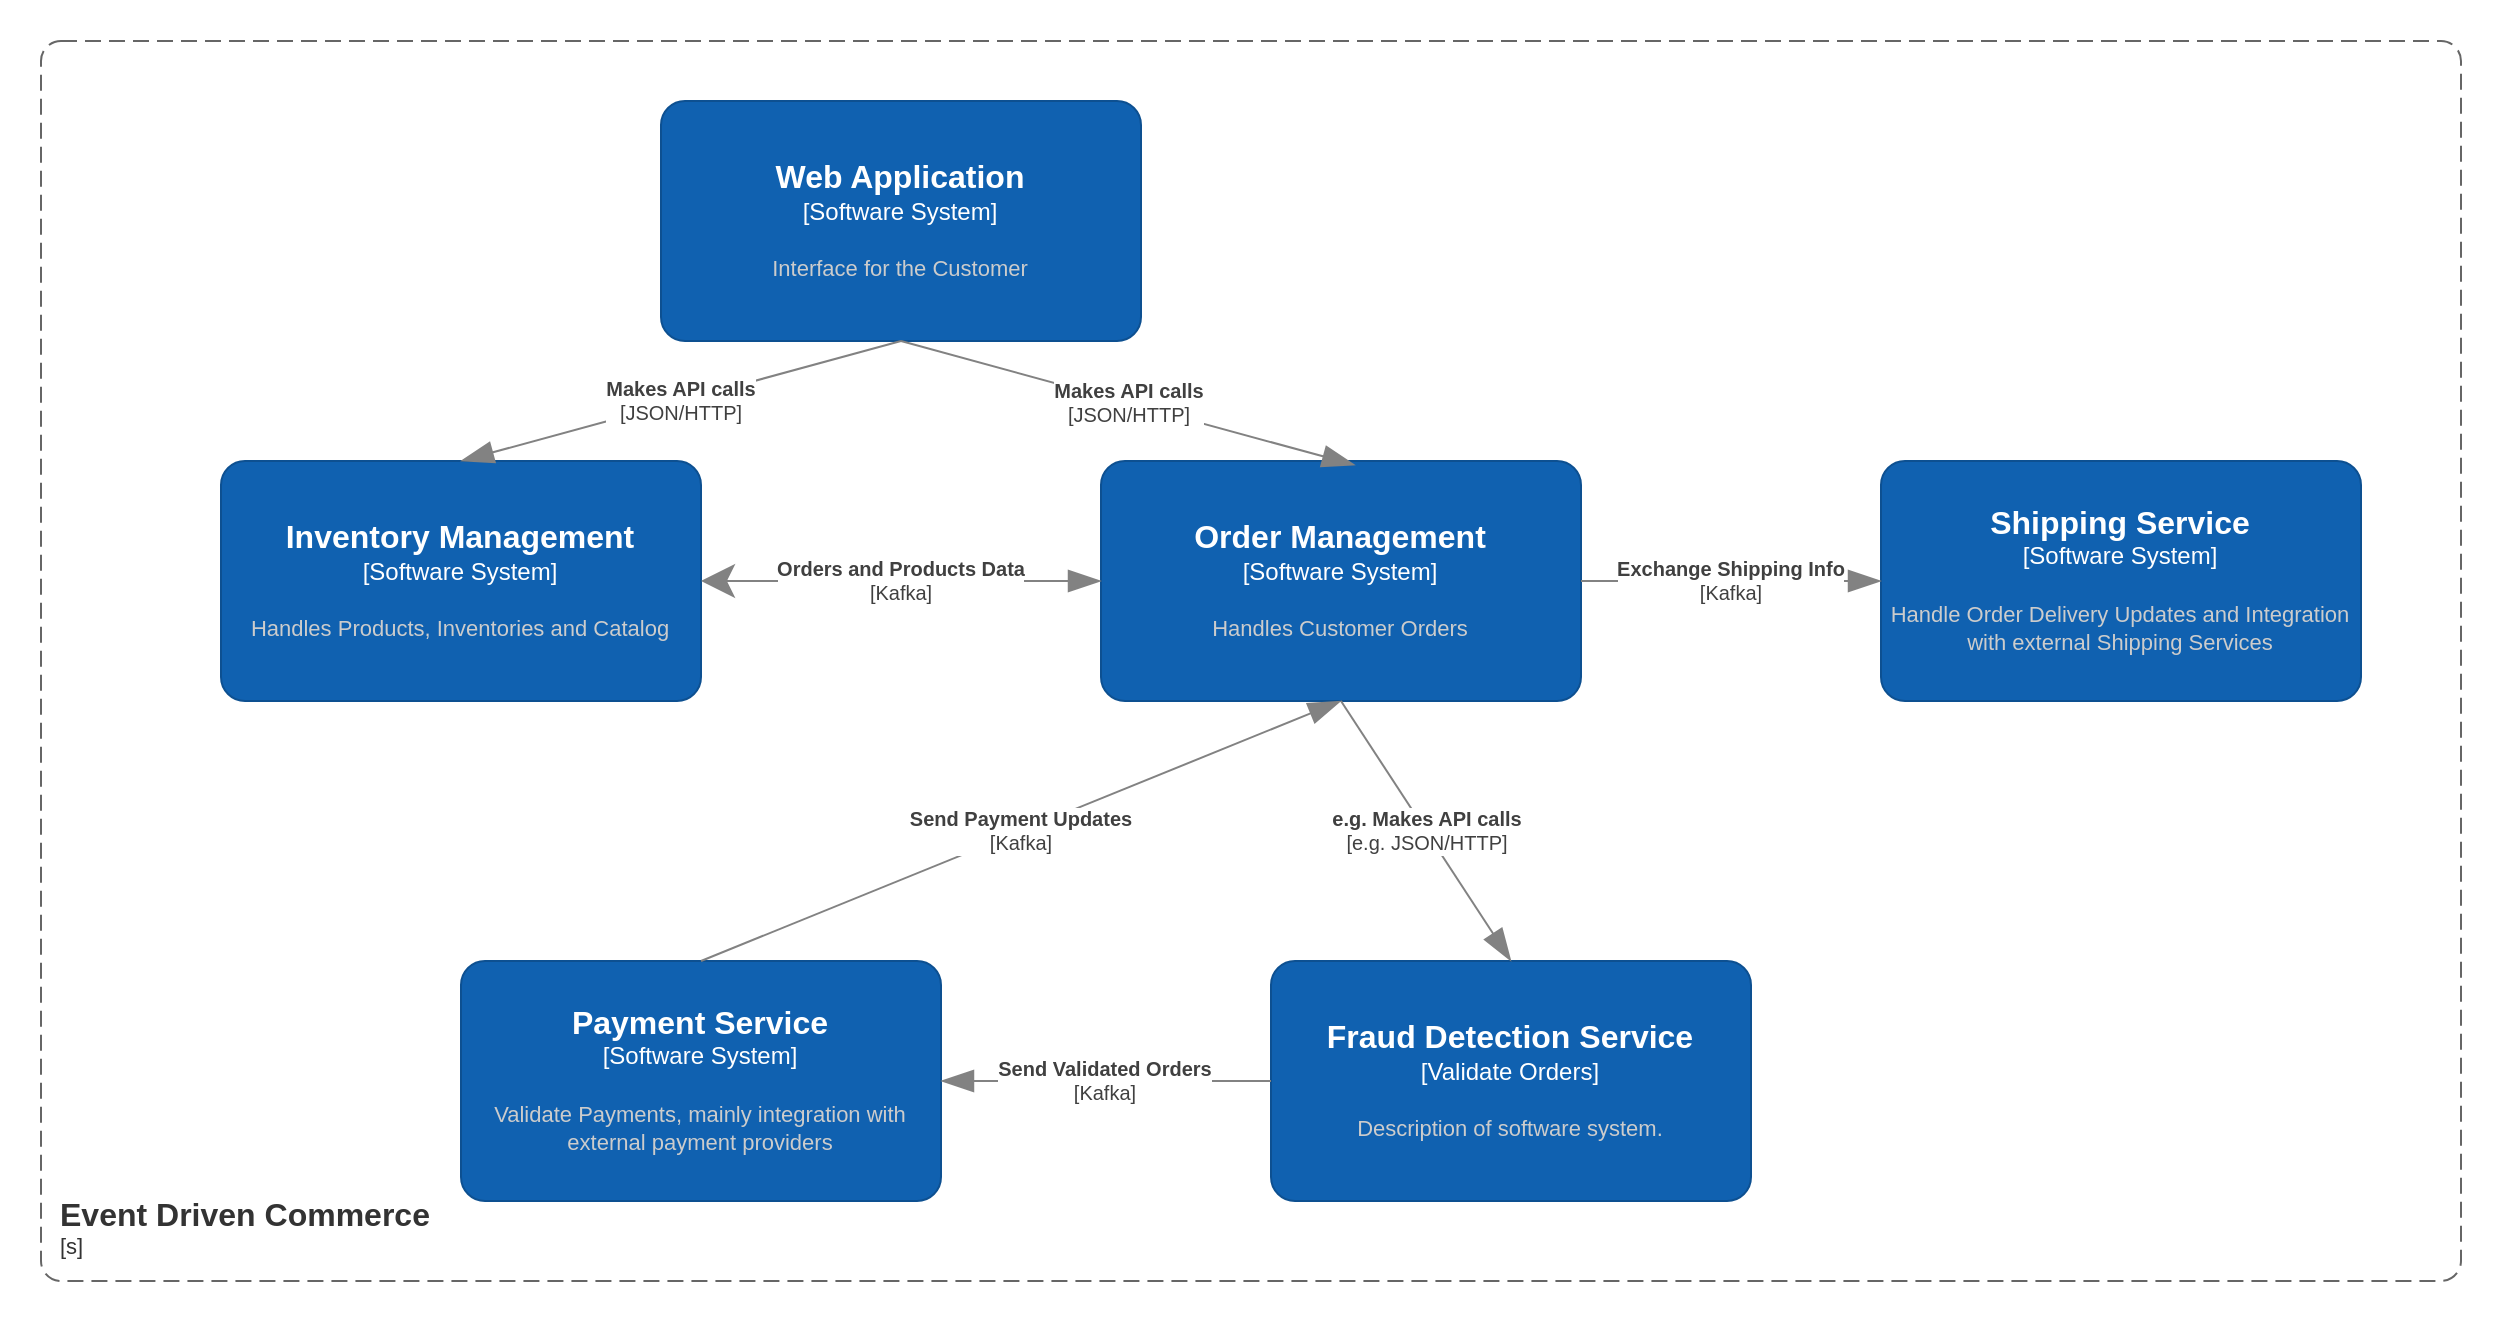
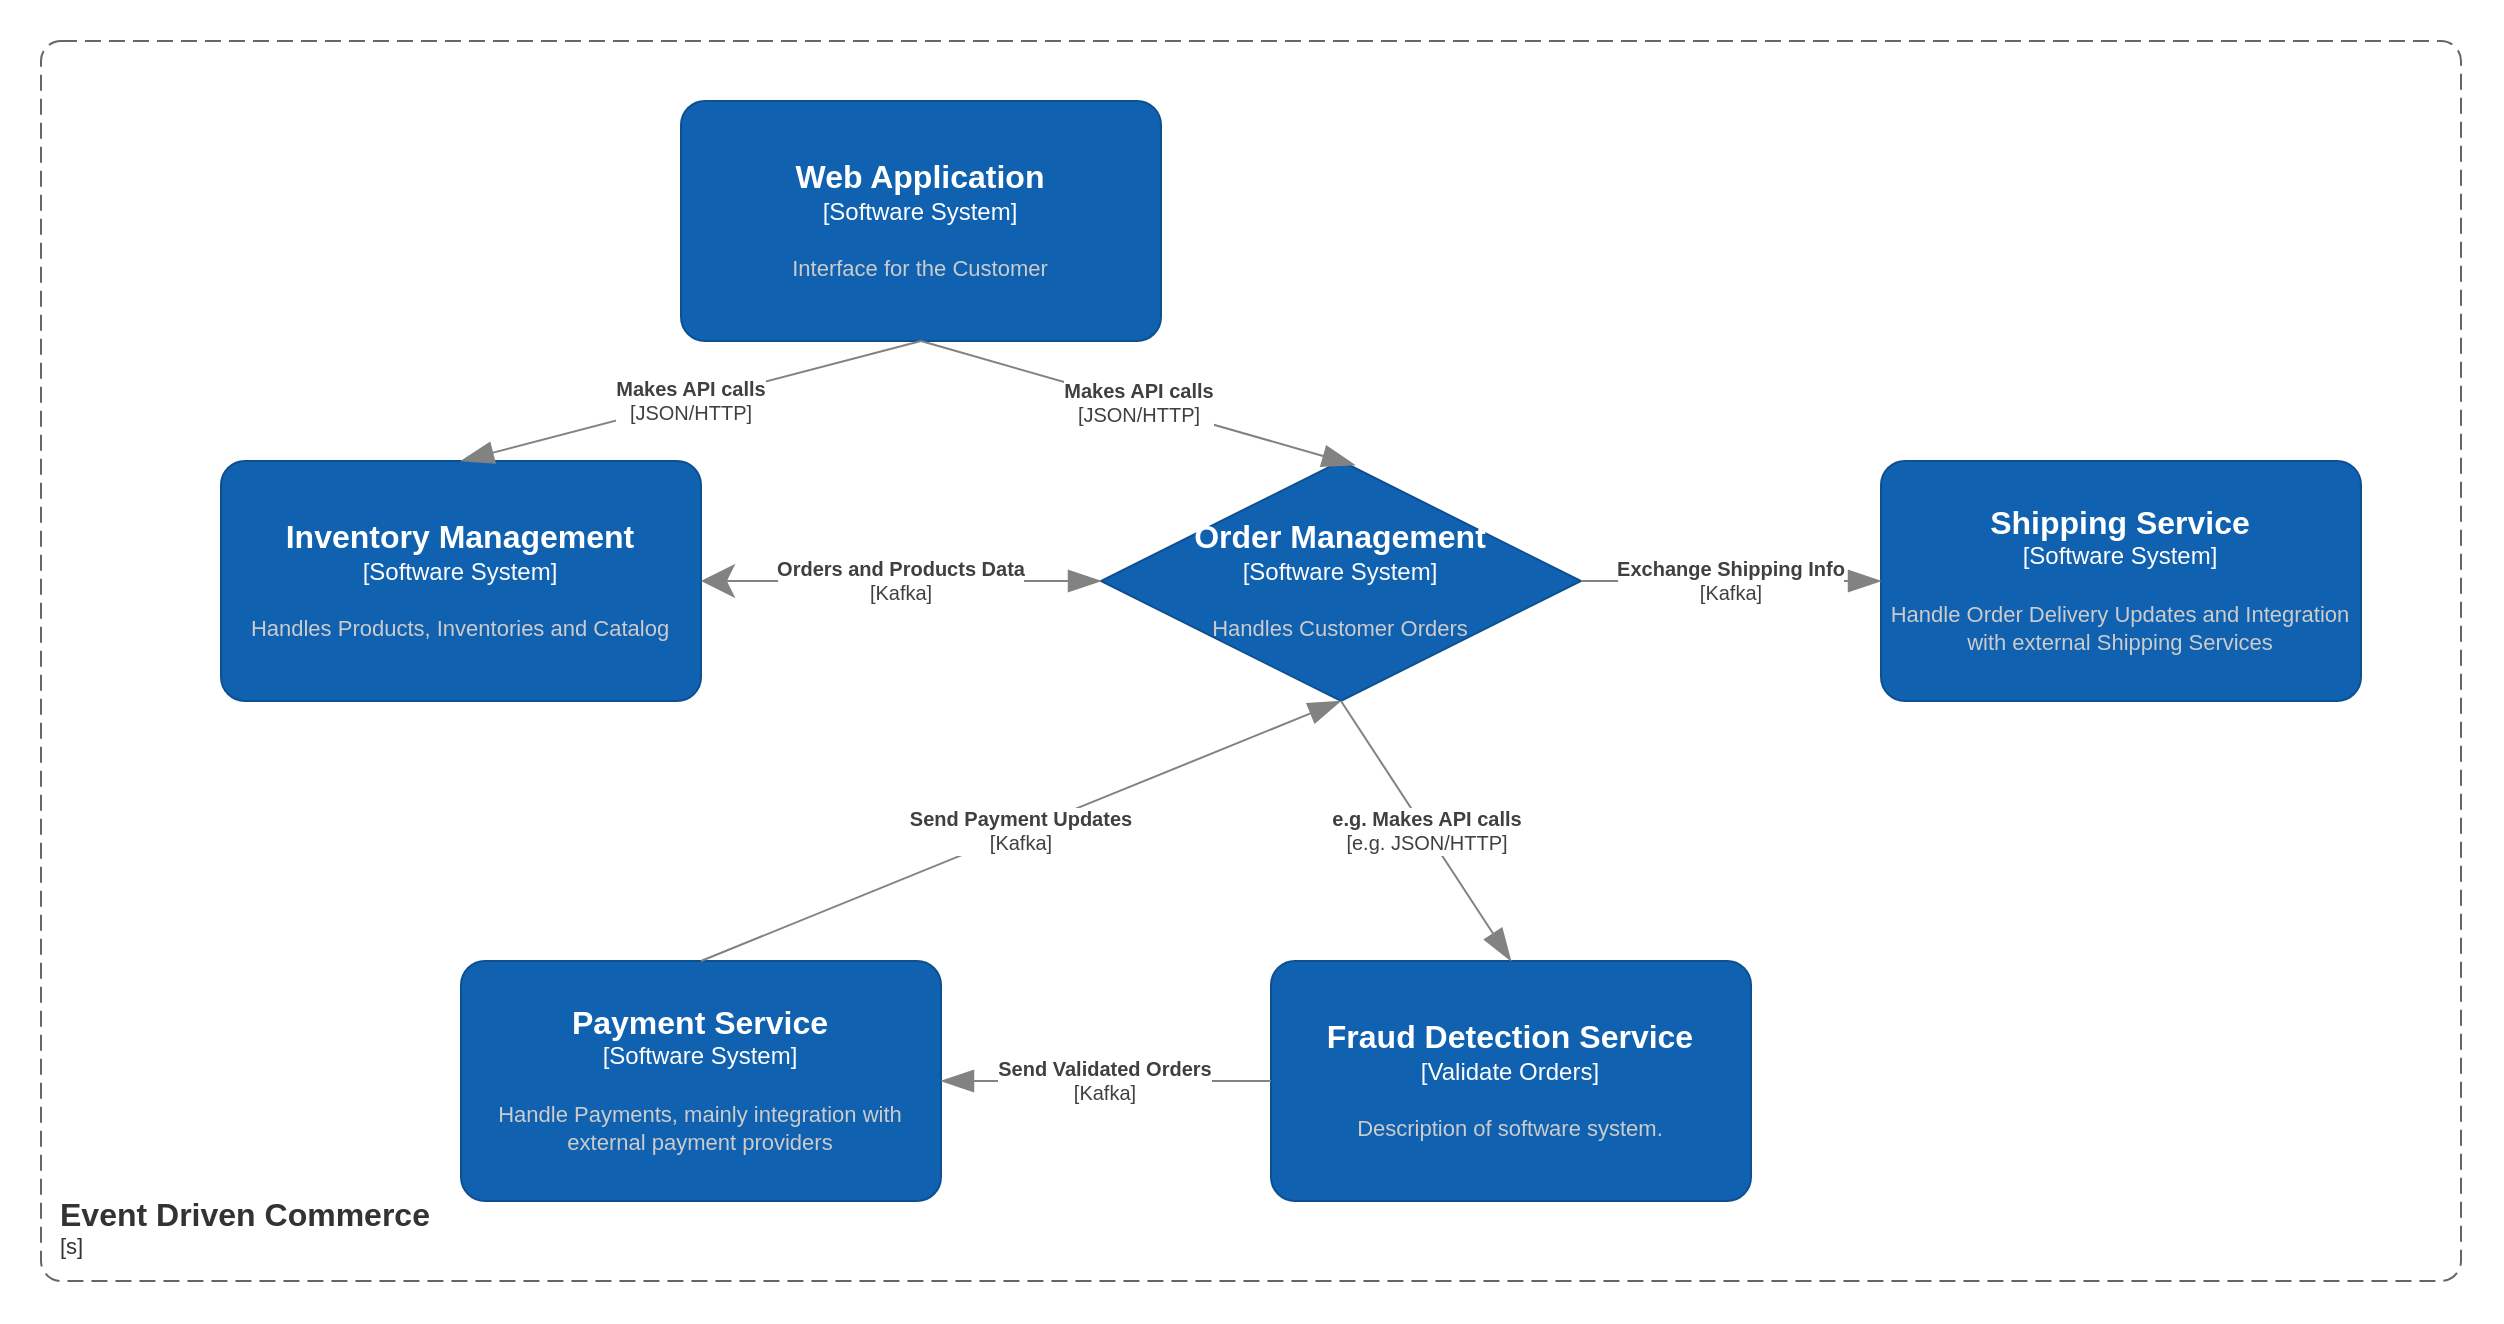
- <mxCell id="3" value="&lt;font style=&quot;font-size: 16px&quot;&gt;&lt;b&gt;Web Application&lt;/b&gt;&lt;/font&gt;&lt;div&gt;[Software System]&lt;/div&gt;&lt;br&gt;&lt;div&gt;&lt;font style=&quot;font-size: 11px&quot;&gt;&lt;font color=&quot;#cccccc&quot;&gt;Interface for the Customer&lt;/font&gt;&lt;/div&gt;" style="rounded=1;whiteSpace=wrap;html=1;labelBackgroundColor=none;fillColor=#1061B0;fontColor=#ffffff;align=center;arcSize=10;strokeColor=#0D5091;metaEdit=1;resizable=0;points=[[0.25,0,0],[0.5,0,0],[0.75,0,0],[1,0.25,0],[1,0.5,0],[1,0.75,0],[0.75,1,0],[0.5,1,0],[0.25,1,0],[0,0.75,0],[0,0.5,0],[0,0.25,0]];" parent="1" vertex="1"><mxGeometry x="330" y="50" width="240" height="120" as="geometry" /></mxCell>
+ <mxCell id="3" value="&lt;font style=&quot;font-size: 16px&quot;&gt;&lt;b&gt;Web Application&lt;/b&gt;&lt;/font&gt;&lt;div&gt;[Software System]&lt;/div&gt;&lt;br&gt;&lt;div&gt;&lt;font style=&quot;font-size: 11px&quot;&gt;&lt;font color=&quot;#cccccc&quot;&gt;Interface for the Customer&lt;/font&gt;&lt;/div&gt;" style="rounded=1;whiteSpace=wrap;html=1;labelBackgroundColor=none;fillColor=#1061B0;fontColor=#ffffff;align=center;arcSize=10;strokeColor=#0D5091;metaEdit=1;resizable=0;points=[[0.25,0,0],[0.5,0,0],[0.75,0,0],[1,0.25,0],[1,0.5,0],[1,0.75,0],[0.75,1,0],[0.5,1,0],[0.25,1,0],[0,0.75,0],[0,0.5,0],[0,0.25,0]];" parent="1" vertex="1"><mxGeometry x="340" y="50" width="240" height="120" as="geometry" /></mxCell>
- <mxCell id="5" value="&lt;font style=&quot;font-size: 16px&quot;&gt;&lt;b&gt;Order Management&lt;/b&gt;&lt;/font&gt;&lt;div&gt;[Software System]&lt;/div&gt;&lt;br&gt;&lt;div&gt;&lt;font style=&quot;font-size: 11px&quot;&gt;&lt;font color=&quot;#cccccc&quot;&gt;Handles Customer Orders&lt;/font&gt;&lt;/div&gt;" style="rounded=1;whiteSpace=wrap;html=1;labelBackgroundColor=none;fillColor=#1061B0;fontColor=#ffffff;align=center;arcSize=10;strokeColor=#0D5091;metaEdit=1;resizable=0;points=[[0.25,0,0],[0.5,0,0],[0.75,0,0],[1,0.25,0],[1,0.5,0],[1,0.75,0],[0.75,1,0],[0.5,1,0],[0.25,1,0],[0,0.75,0],[0,0.5,0],[0,0.25,0]];" parent="1" vertex="1"><mxGeometry x="550" y="230" width="240" height="120" as="geometry" /></mxCell>
+ <mxCell id="5" value="&lt;font style=&quot;font-size: 16px&quot;&gt;&lt;b&gt;Order Management&lt;/b&gt;&lt;/font&gt;&lt;div&gt;[Software System]&lt;/div&gt;&lt;br&gt;&lt;div&gt;&lt;font style=&quot;font-size: 11px&quot;&gt;&lt;font color=&quot;#cccccc&quot;&gt;Handles Customer Orders&lt;/font&gt;&lt;/div&gt;" style="rhombus;whiteSpace=wrap;html=1;labelBackgroundColor=none;fillColor=#1061B0;fontColor=#ffffff;align=center;arcSize=10;strokeColor=#0D5091;metaEdit=1;resizable=0;points=[[0.25,0,0],[0.5,0,0],[0.75,0,0],[1,0.25,0],[1,0.5,0],[1,0.75,0],[0.75,1,0],[0.5,1,0],[0.25,1,0],[0,0.75,0],[0,0.5,0],[0,0.25,0]];" parent="1" vertex="1"><mxGeometry x="550" y="230" width="240" height="120" as="geometry" /></mxCell>
- <mxCell id="7" value="&lt;font style=&quot;font-size: 16px&quot;&gt;&lt;b&gt;Payment Service&lt;/b&gt;&lt;/font&gt;&lt;div&gt;[Software System]&lt;/div&gt;&lt;br&gt;&lt;div&gt;&lt;font style=&quot;font-size: 11px&quot;&gt;&lt;font color=&quot;#cccccc&quot;&gt;Validate Payments, mainly integration with external payment providers&lt;/font&gt;&lt;/div&gt;" style="rounded=1;whiteSpace=wrap;html=1;labelBackgroundColor=none;fillColor=#1061B0;fontColor=#ffffff;align=center;arcSize=10;strokeColor=#0D5091;metaEdit=1;resizable=0;points=[[0.25,0,0],[0.5,0,0],[0.75,0,0],[1,0.25,0],[1,0.5,0],[1,0.75,0],[0.75,1,0],[0.5,1,0],[0.25,1,0],[0,0.75,0],[0,0.5,0],[0,0.25,0]];" parent="1" vertex="1"><mxGeometry x="230" y="480" width="240" height="120" as="geometry" /></mxCell>
+ <mxCell id="7" value="&lt;font style=&quot;font-size: 16px&quot;&gt;&lt;b&gt;Payment Service&lt;/b&gt;&lt;/font&gt;&lt;div&gt;[Software System]&lt;/div&gt;&lt;br&gt;&lt;div&gt;&lt;font style=&quot;font-size: 11px&quot;&gt;&lt;font color=&quot;#cccccc&quot;&gt;Handle Payments, mainly integration with external payment providers&lt;/font&gt;&lt;/div&gt;" style="rounded=1;whiteSpace=wrap;html=1;labelBackgroundColor=none;fillColor=#1061B0;fontColor=#ffffff;align=center;arcSize=10;strokeColor=#0D5091;metaEdit=1;resizable=0;points=[[0.25,0,0],[0.5,0,0],[0.75,0,0],[1,0.25,0],[1,0.5,0],[1,0.75,0],[0.75,1,0],[0.5,1,0],[0.25,1,0],[0,0.75,0],[0,0.5,0],[0,0.25,0]];" parent="1" vertex="1"><mxGeometry x="230" y="480" width="240" height="120" as="geometry" /></mxCell>
